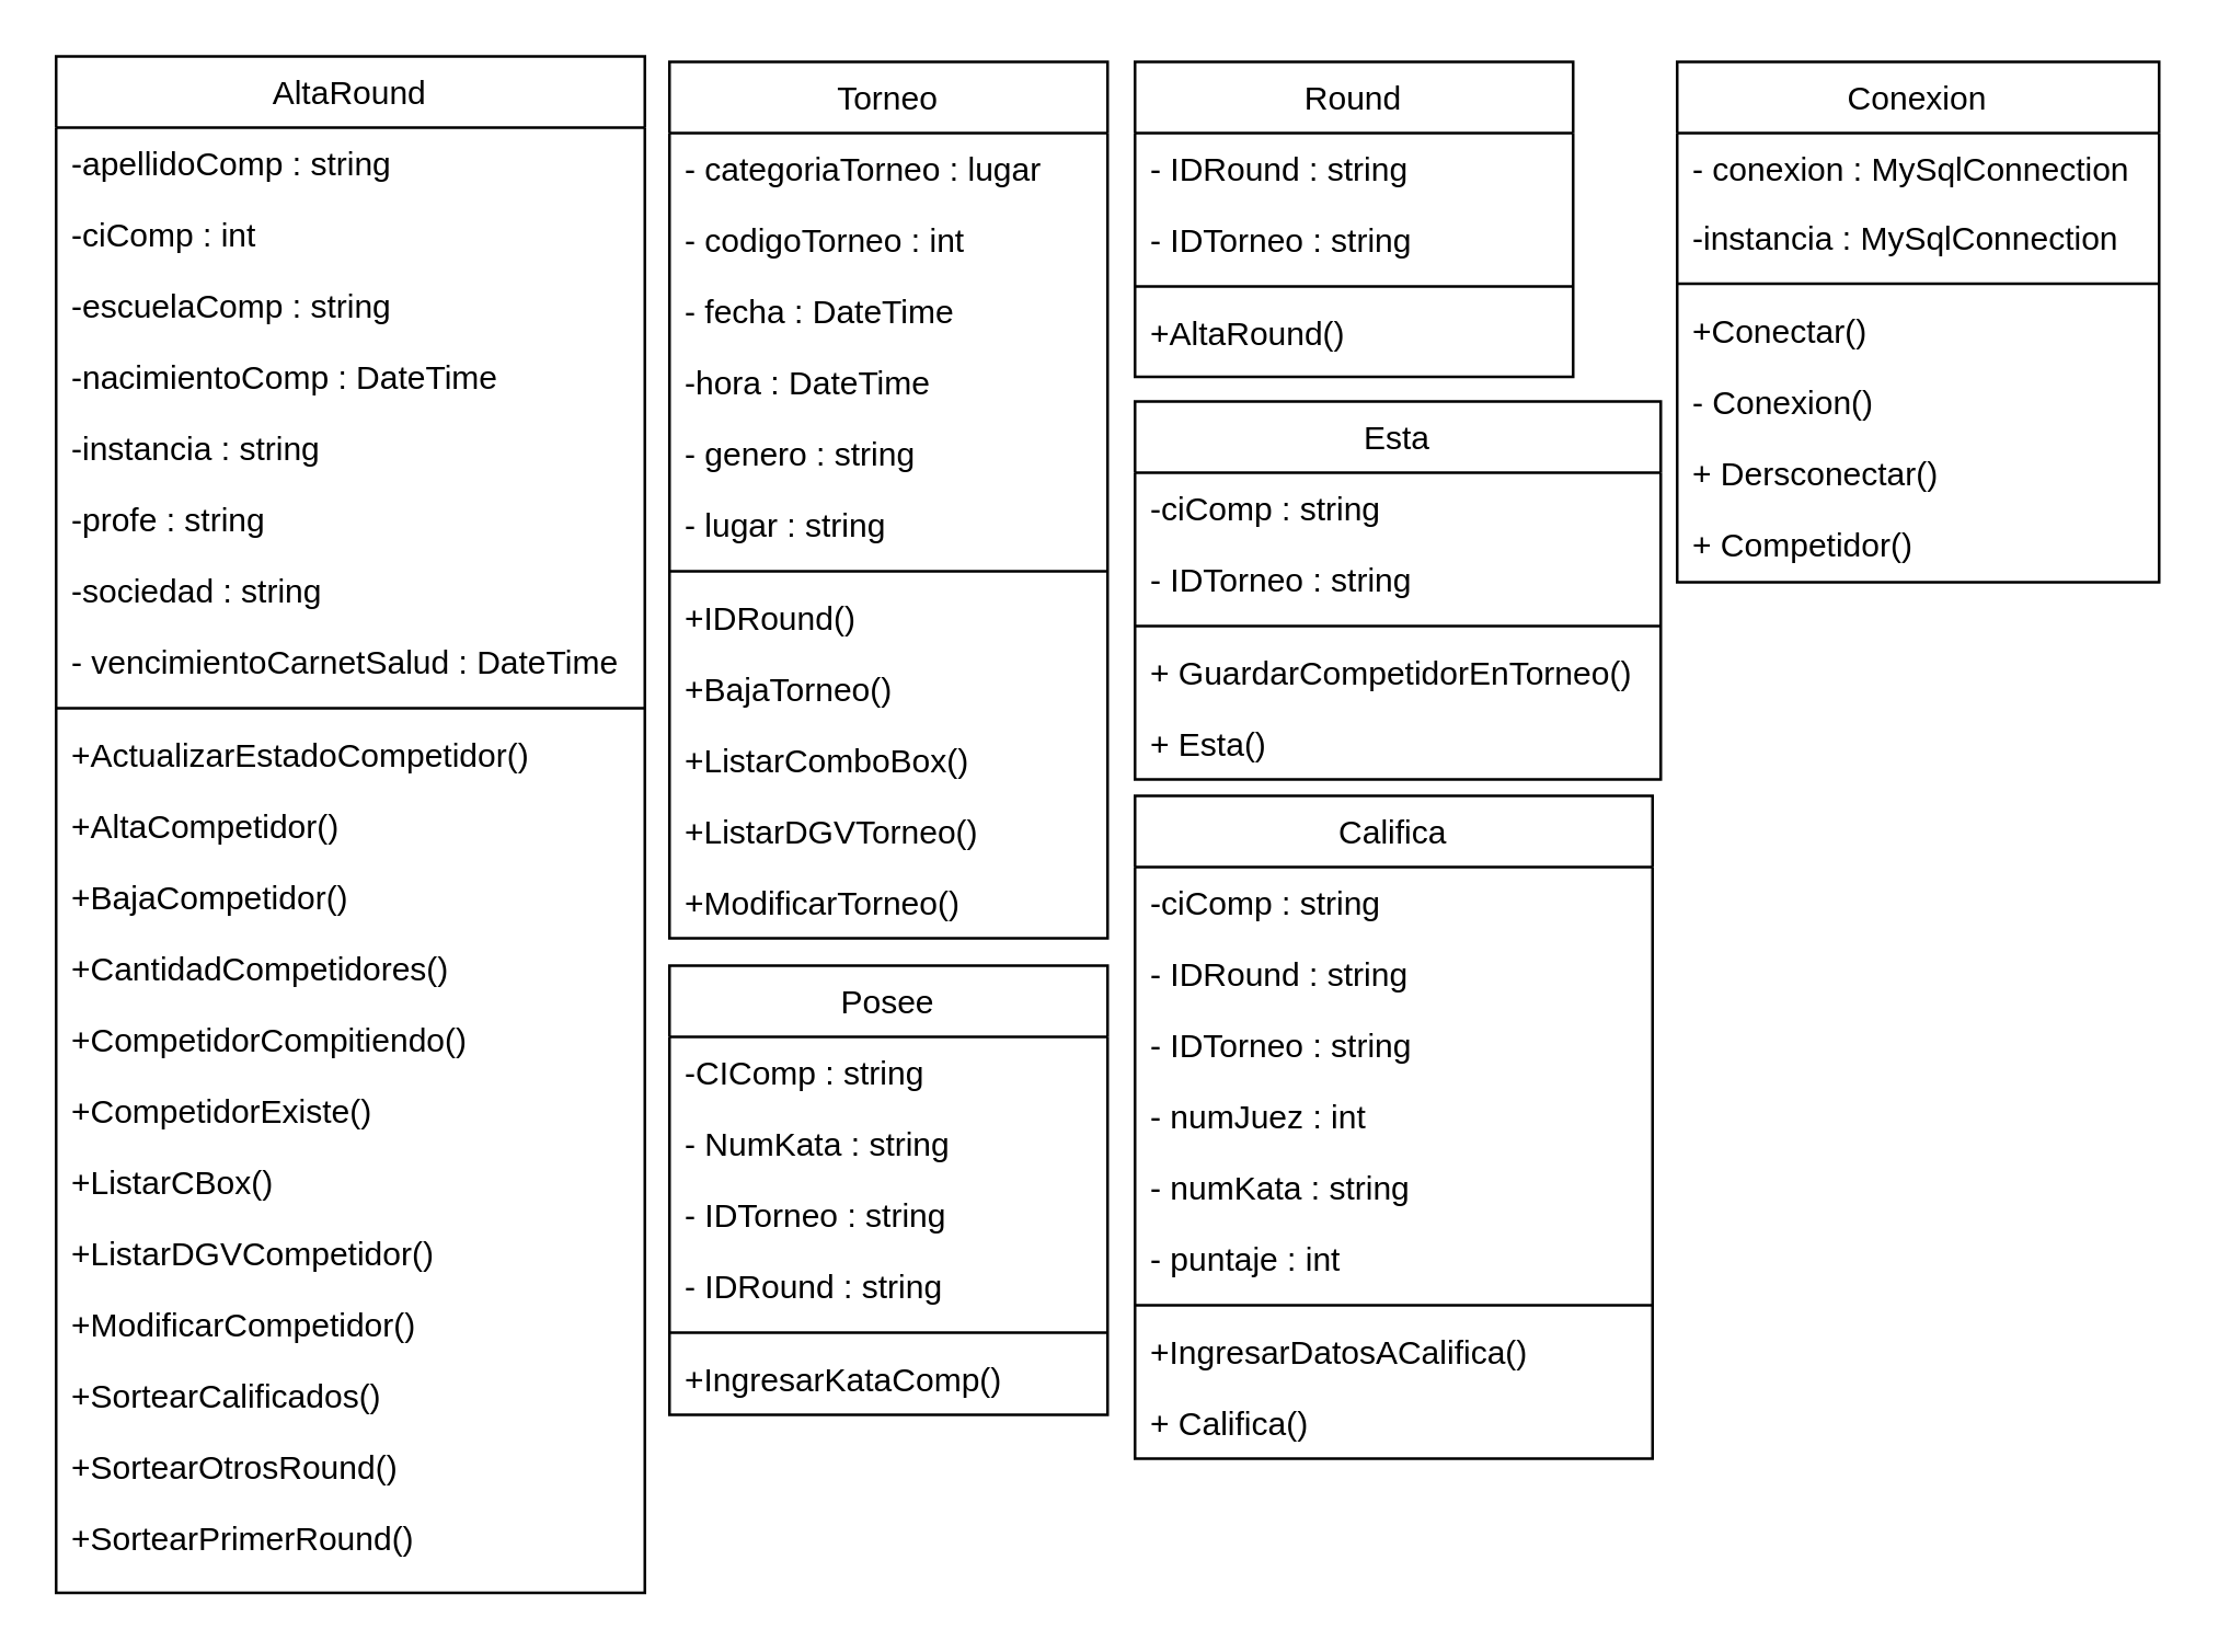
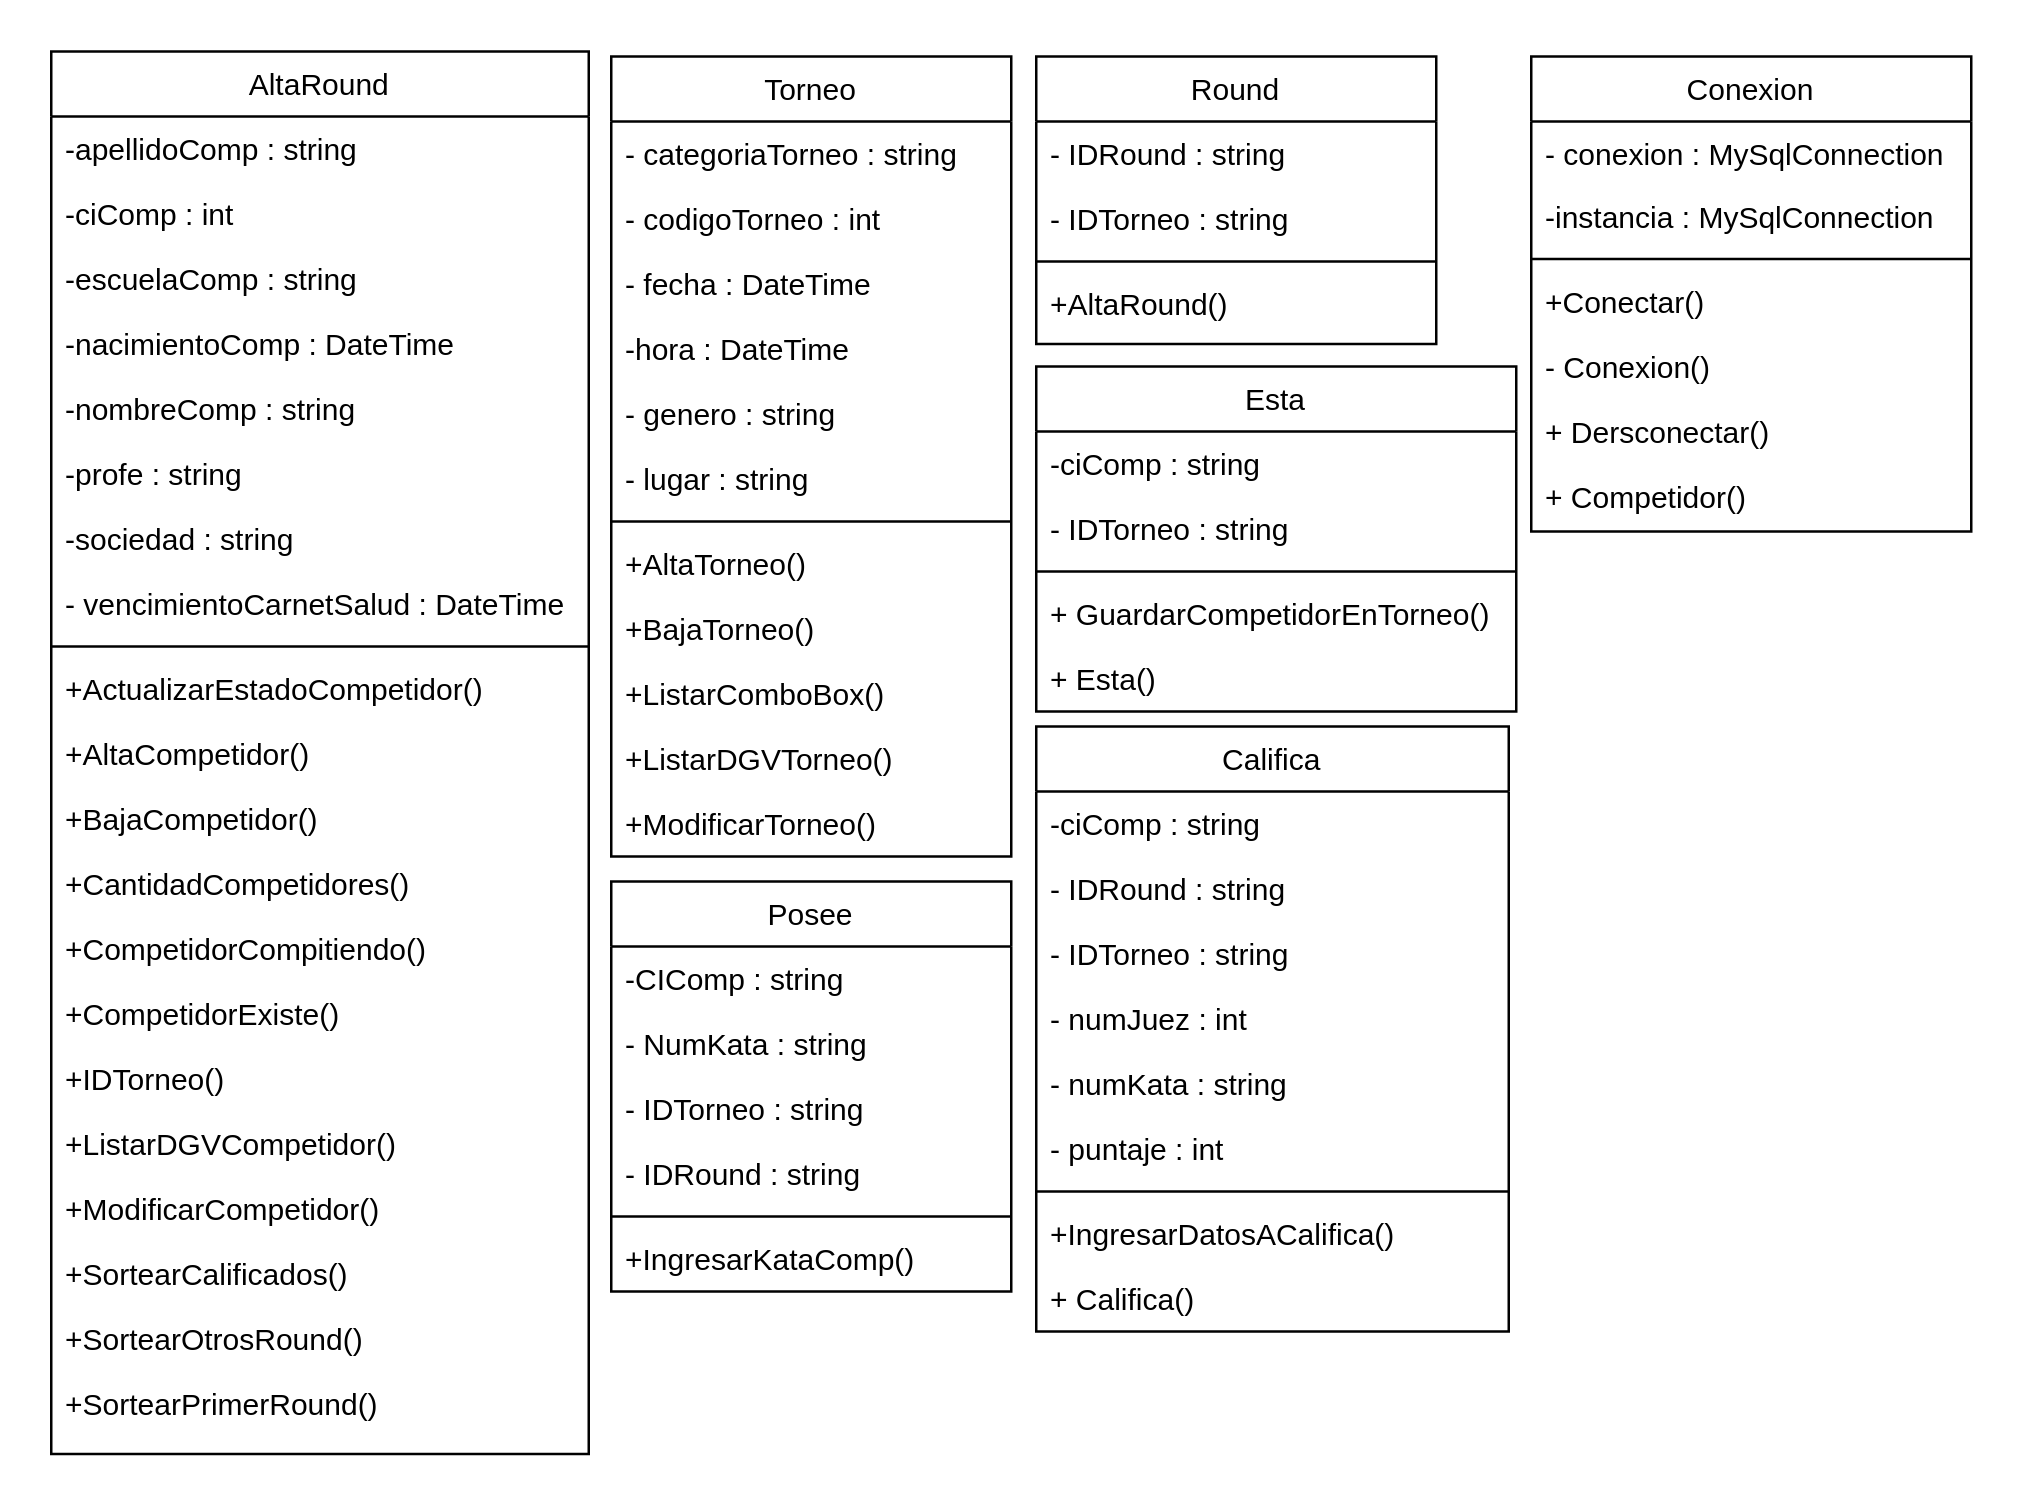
- <mxCell id="25" value="- categoriaTorneo : lugar" style="text;align=left;verticalAlign=top;spacingLeft=4;spacingRight=4;overflow=hidden;rotatable=0;points=[[0,0.5],[1,0.5]];portConstraint=eastwest;" vertex="1" parent="24"><mxGeometry y="26" width="160" height="26" as="geometry" /></mxCell>
+ <mxCell id="25" value="- categoriaTorneo : string" style="text;align=left;verticalAlign=top;spacingLeft=4;spacingRight=4;overflow=hidden;rotatable=0;points=[[0,0.5],[1,0.5]];portConstraint=eastwest;" vertex="1" parent="24"><mxGeometry y="26" width="160" height="26" as="geometry" /></mxCell>
- <mxCell id="7" value="-instancia : string" style="text;align=left;verticalAlign=top;spacingLeft=4;spacingRight=4;overflow=hidden;rotatable=0;points=[[0,0.5],[1,0.5]];portConstraint=eastwest;" vertex="1" parent="2"><mxGeometry y="130" width="215" height="26" as="geometry" /></mxCell>
+ <mxCell id="7" value="-nombreComp : string" style="text;align=left;verticalAlign=top;spacingLeft=4;spacingRight=4;overflow=hidden;rotatable=0;points=[[0,0.5],[1,0.5]];portConstraint=eastwest;" vertex="1" parent="2"><mxGeometry y="130" width="215" height="26" as="geometry" /></mxCell>
- <mxCell id="32" value="+IDRound()" style="text;align=left;verticalAlign=top;spacingLeft=4;spacingRight=4;overflow=hidden;rotatable=0;points=[[0,0.5],[1,0.5]];portConstraint=eastwest;fontStyle=0" vertex="1" parent="24"><mxGeometry y="190" width="160" height="26" as="geometry" /></mxCell>
+ <mxCell id="32" value="+AltaTorneo()" style="text;align=left;verticalAlign=top;spacingLeft=4;spacingRight=4;overflow=hidden;rotatable=0;points=[[0,0.5],[1,0.5]];portConstraint=eastwest;fontStyle=0" vertex="1" parent="24"><mxGeometry y="190" width="160" height="26" as="geometry" /></mxCell>
- <mxCell id="18" value="+ListarCBox()" style="text;align=left;verticalAlign=top;spacingLeft=4;spacingRight=4;overflow=hidden;rotatable=0;points=[[0,0.5],[1,0.5]];portConstraint=eastwest;" vertex="1" parent="2"><mxGeometry y="398" width="215" height="26" as="geometry" /></mxCell>
+ <mxCell id="18" value="+IDTorneo()" style="text;align=left;verticalAlign=top;spacingLeft=4;spacingRight=4;overflow=hidden;rotatable=0;points=[[0,0.5],[1,0.5]];portConstraint=eastwest;" vertex="1" parent="2"><mxGeometry y="398" width="215" height="26" as="geometry" /></mxCell>
